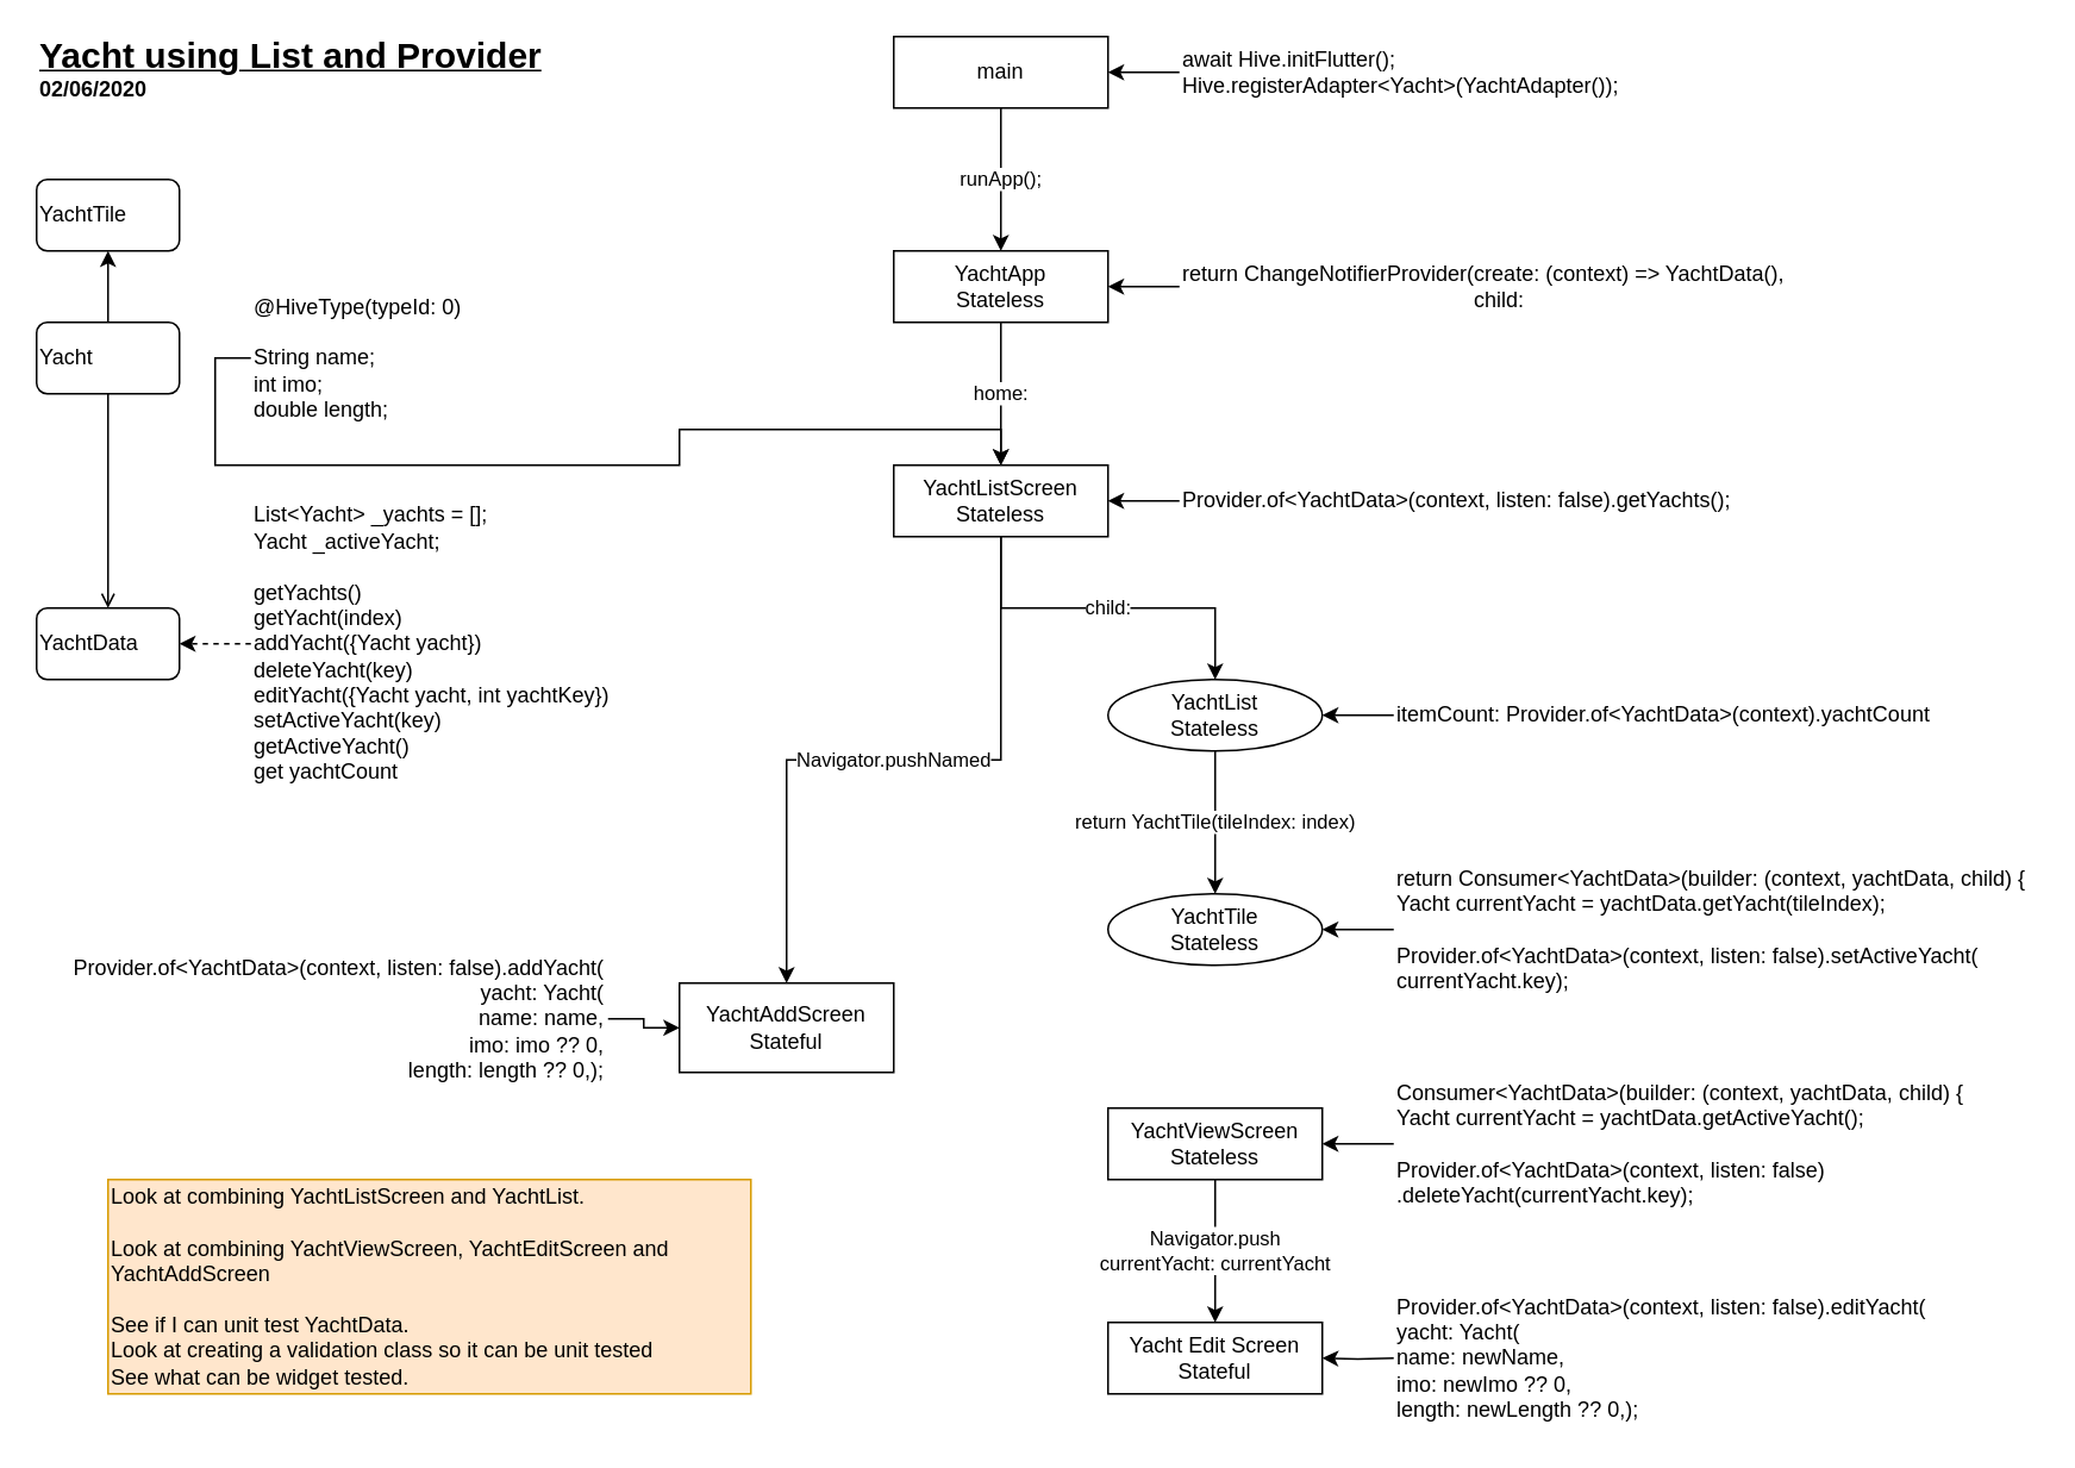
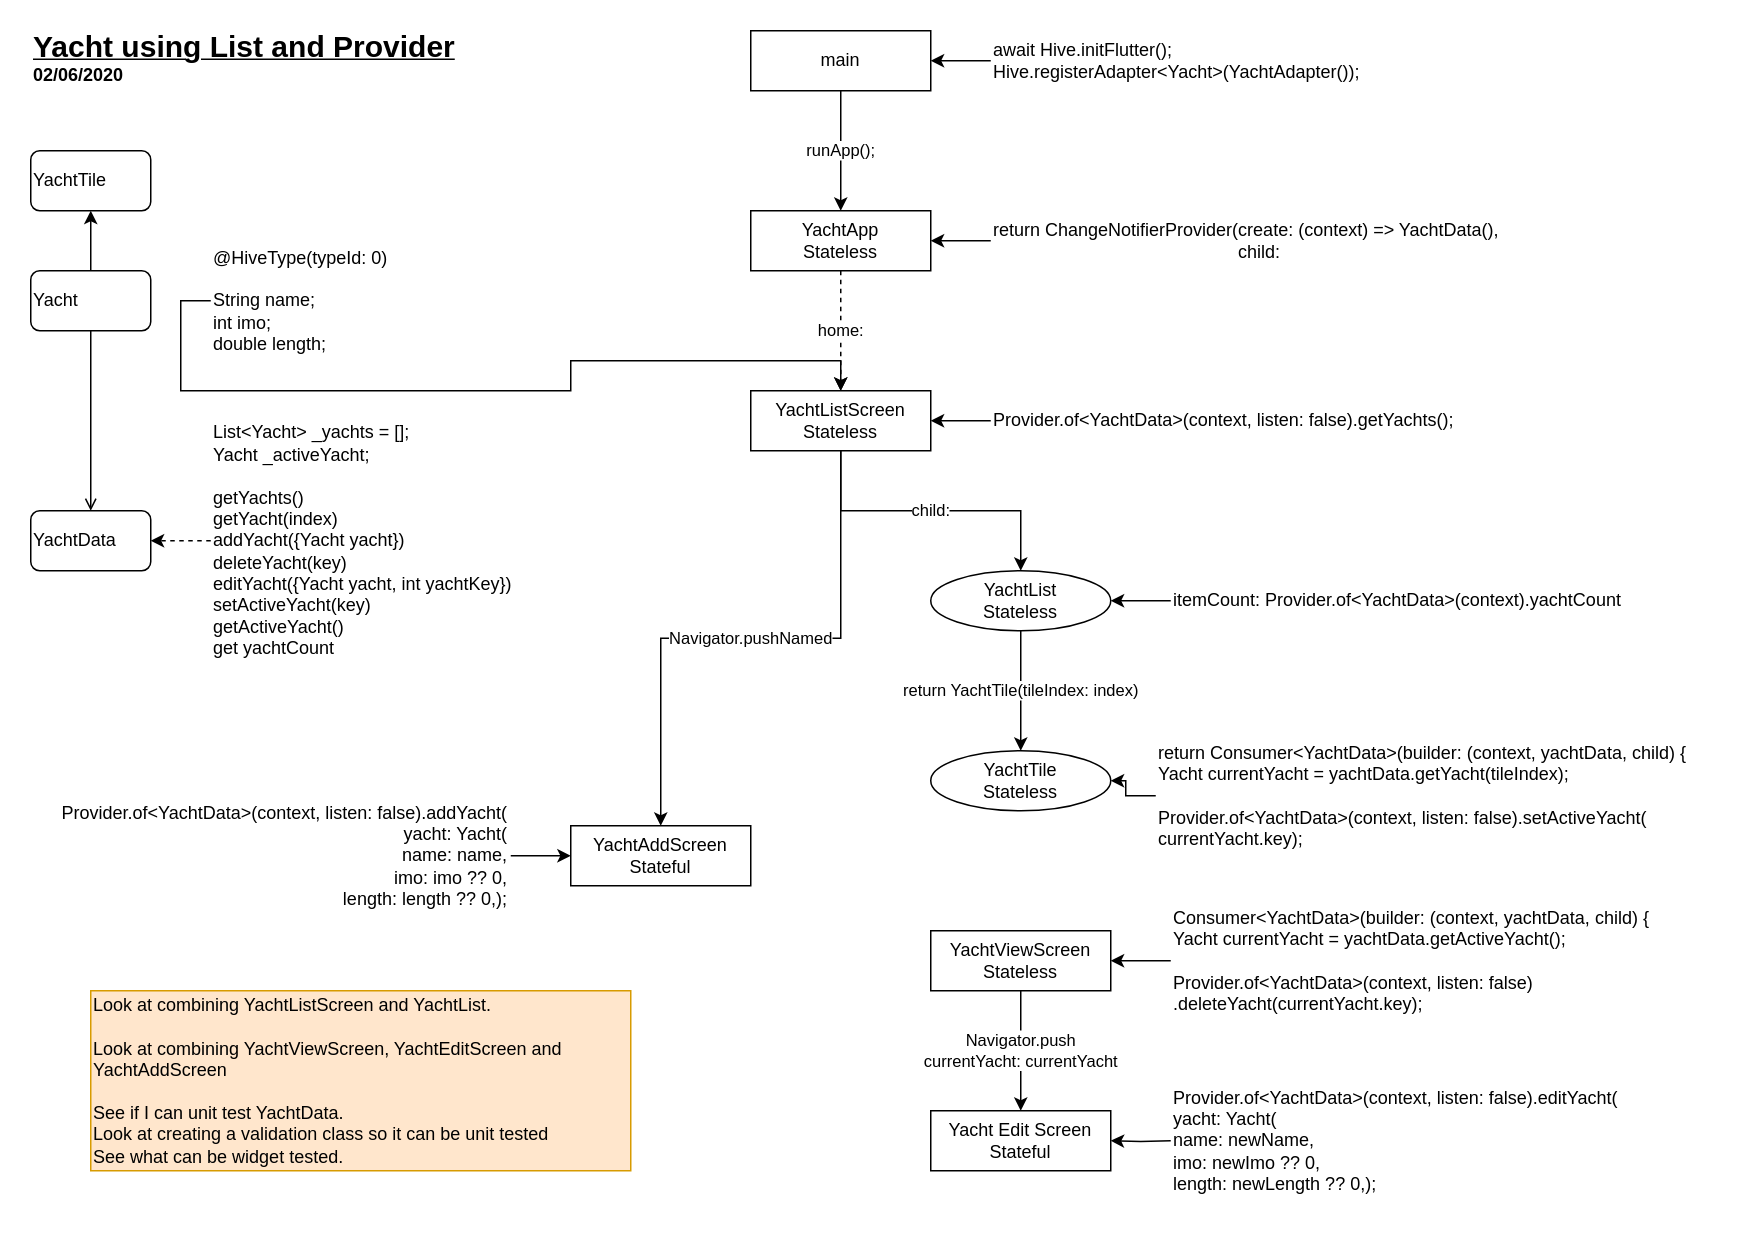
- <mxCell id="2" value="home:" style="edgeStyle=orthogonalEdgeStyle;rounded=0;orthogonalLoop=1;jettySize=auto;html=1;" parent="1" source="3" target="6" edge="1"><mxGeometry relative="1" as="geometry" /></mxCell>
+ <mxCell id="2" value="home:" style="edgeStyle=orthogonalEdgeStyle;rounded=0;orthogonalLoop=1;jettySize=auto;html=1;dashed=1;" parent="1" source="3" target="6" edge="1"><mxGeometry relative="1" as="geometry" /></mxCell>
- <mxCell id="38" value="return Consumer&amp;lt;YachtData&amp;gt;(builder: (context, yachtData, child) {&lt;br&gt;Yacht currentYacht = yachtData.getYacht(tileIndex);&lt;br&gt;&lt;br&gt;Provider.of&amp;lt;YachtData&amp;gt;(context, listen: false).setActiveYacht(&lt;br&gt;currentYacht.key);" style="text;html=1;strokeColor=none;fillColor=none;align=left;verticalAlign=middle;whiteSpace=wrap;rounded=0;" parent="1" vertex="1"><mxGeometry x="780" y="480" width="360" height="80" as="geometry" /></mxCell>
+ <mxCell id="38" value="return Consumer&amp;lt;YachtData&amp;gt;(builder: (context, yachtData, child) {&lt;br&gt;Yacht currentYacht = yachtData.getYacht(tileIndex);&lt;br&gt;&lt;br&gt;Provider.of&amp;lt;YachtData&amp;gt;(context, listen: false).setActiveYacht(&lt;br&gt;currentYacht.key);" style="text;html=1;strokeColor=none;fillColor=none;align=left;verticalAlign=middle;whiteSpace=wrap;rounded=0;" parent="1" vertex="1"><mxGeometry x="770" y="490" width="360" height="80" as="geometry" /></mxCell>
- <mxCell id="7" value="YachtAddScreen&lt;br&gt;Stateful" style="rounded=0;whiteSpace=wrap;html=1;" parent="1" vertex="1"><mxGeometry x="380" y="550" width="120" height="50" as="geometry" /></mxCell>
+ <mxCell id="7" value="YachtAddScreen&lt;br&gt;Stateful" style="rounded=0;whiteSpace=wrap;html=1;" parent="1" vertex="1"><mxGeometry x="380" y="550" width="120" height="40" as="geometry" /></mxCell>
